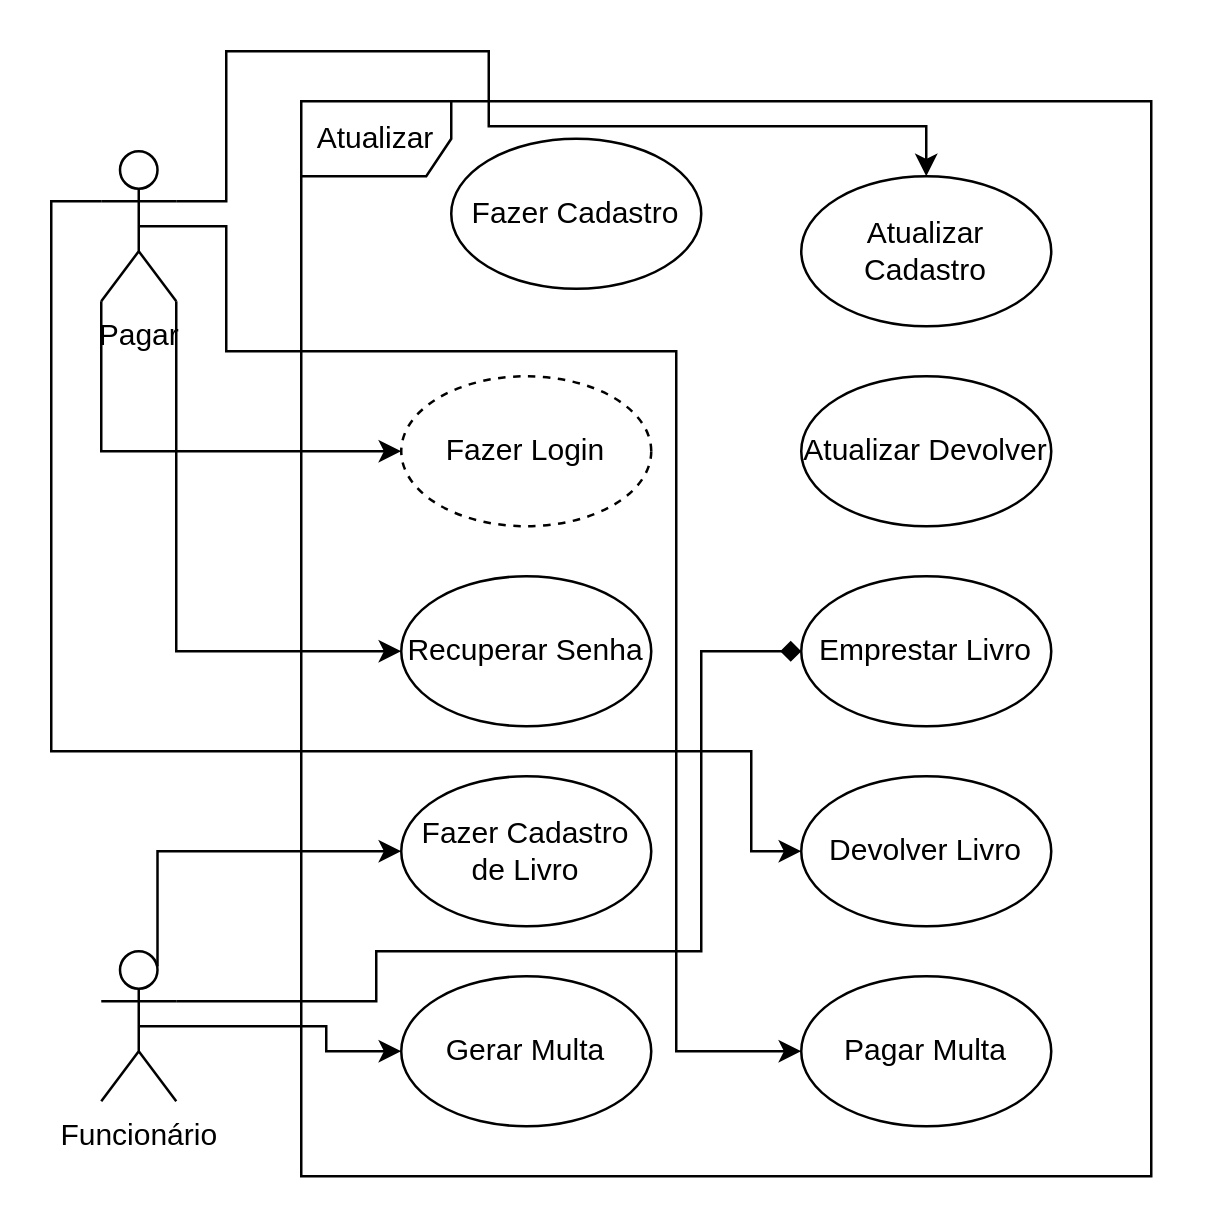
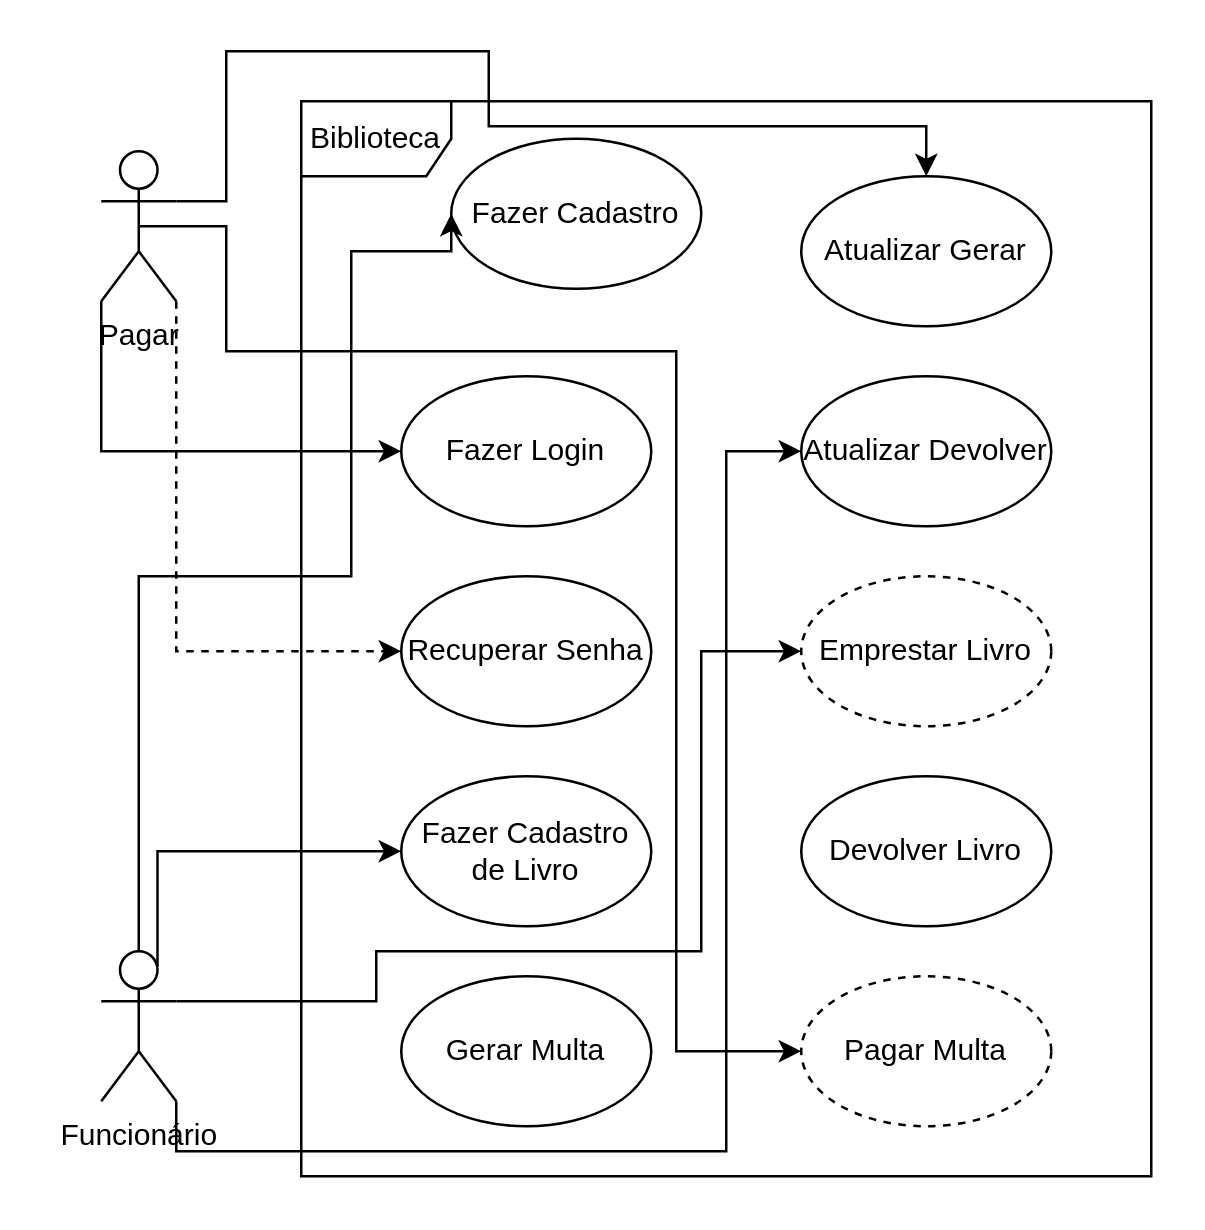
- <mxCell id="8" value="Atualizar" style="shape=umlFrame;whiteSpace=wrap;html=1;pointerEvents=0;" vertex="1" parent="1"><mxGeometry x="120" y="40" width="340" height="430" as="geometry" /></mxCell>
+ <mxCell id="8" value="Biblioteca" style="shape=umlFrame;whiteSpace=wrap;html=1;pointerEvents=0;" vertex="1" parent="1"><mxGeometry x="120" y="40" width="340" height="430" as="geometry" /></mxCell>
+ <mxCell id="19" style="edgeStyle=orthogonalEdgeStyle;rounded=0;orthogonalLoop=1;jettySize=auto;html=1;exitX=0.5;exitY=0;exitDx=0;exitDy=0;exitPerimeter=0;entryX=0;entryY=0.5;entryDx=0;entryDy=0;" edge="1" parent="1" source="24" target="14"><mxGeometry relative="1" as="geometry"><Array as="points"><mxPoint x="55" y="230" /><mxPoint x="140" y="230" /><mxPoint x="140" y="100" /></Array></mxGeometry></mxCell>
- <mxCell id="13" value="Atualizar Cadastro" style="ellipse;whiteSpace=wrap;html=1;" vertex="1" parent="1"><mxGeometry x="320" y="70" width="100" height="60" as="geometry" /></mxCell>
+ <mxCell id="13" value="Atualizar Gerar" style="ellipse;whiteSpace=wrap;html=1;" vertex="1" parent="1"><mxGeometry x="320" y="70" width="100" height="60" as="geometry" /></mxCell>
- <mxCell id="15" value="Fazer Login" style="ellipse;whiteSpace=wrap;html=1;dashed=1;" vertex="1" parent="1"><mxGeometry x="160" y="150" width="100" height="60" as="geometry" /></mxCell>
+ <mxCell id="15" value="Fazer Login" style="ellipse;whiteSpace=wrap;html=1;" vertex="1" parent="1"><mxGeometry x="160" y="150" width="100" height="60" as="geometry" /></mxCell>
- <mxCell id="4" style="edgeStyle=orthogonalEdgeStyle;rounded=0;orthogonalLoop=1;jettySize=auto;html=1;exitX=0;exitY=0.333;exitDx=0;exitDy=0;exitPerimeter=0;entryX=0;entryY=0.5;entryDx=0;entryDy=0;" edge="1" parent="1" source="7" target="10"><mxGeometry relative="1" as="geometry"><Array as="points"><mxPoint x="20" y="80" /><mxPoint x="20" y="300" /><mxPoint x="300" y="300" /><mxPoint x="300" y="340" /></Array></mxGeometry></mxCell>
- <mxCell id="3" style="edgeStyle=orthogonalEdgeStyle;rounded=0;orthogonalLoop=1;jettySize=auto;html=1;exitX=1;exitY=1;exitDx=0;exitDy=0;exitPerimeter=0;entryX=0;entryY=0.5;entryDx=0;entryDy=0;" edge="1" parent="1" source="7" target="16"><mxGeometry relative="1" as="geometry" /></mxCell>
+ <mxCell id="3" style="edgeStyle=orthogonalEdgeStyle;rounded=0;orthogonalLoop=1;jettySize=auto;html=1;exitX=1;exitY=1;exitDx=0;exitDy=0;exitPerimeter=0;entryX=0;entryY=0.5;entryDx=0;entryDy=0;dashed=1;" edge="1" parent="1" source="7" target="16"><mxGeometry relative="1" as="geometry" /></mxCell>
- <mxCell id="21" style="edgeStyle=orthogonalEdgeStyle;rounded=0;orthogonalLoop=1;jettySize=auto;html=1;exitX=1;exitY=0.333;exitDx=0;exitDy=0;exitPerimeter=0;entryX=0;entryY=0.5;entryDx=0;entryDy=0;endArrow=diamond;" edge="1" parent="1" source="24" target="11"><mxGeometry relative="1" as="geometry"><Array as="points"><mxPoint x="150" y="400" /><mxPoint x="150" y="380" /><mxPoint x="280" y="380" /><mxPoint x="280" y="260" /></Array></mxGeometry></mxCell>
+ <mxCell id="21" style="edgeStyle=orthogonalEdgeStyle;rounded=0;orthogonalLoop=1;jettySize=auto;html=1;exitX=1;exitY=0.333;exitDx=0;exitDy=0;exitPerimeter=0;entryX=0;entryY=0.5;entryDx=0;entryDy=0;" edge="1" parent="1" source="24" target="11"><mxGeometry relative="1" as="geometry"><Array as="points"><mxPoint x="150" y="400" /><mxPoint x="150" y="380" /><mxPoint x="280" y="380" /><mxPoint x="280" y="260" /></Array></mxGeometry></mxCell>
- <mxCell id="11" value="Emprestar Livro" style="ellipse;whiteSpace=wrap;html=1;" vertex="1" parent="1"><mxGeometry x="320" y="230" width="100" height="60" as="geometry" /></mxCell>
+ <mxCell id="11" value="Emprestar Livro" style="ellipse;whiteSpace=wrap;html=1;dashed=1;" vertex="1" parent="1"><mxGeometry x="320" y="230" width="100" height="60" as="geometry" /></mxCell>
- <mxCell id="22" style="edgeStyle=orthogonalEdgeStyle;rounded=0;orthogonalLoop=1;jettySize=auto;html=1;exitX=0.5;exitY=0.5;exitDx=0;exitDy=0;exitPerimeter=0;entryX=0;entryY=0.5;entryDx=0;entryDy=0;" edge="1" parent="1" source="24" target="9"><mxGeometry relative="1" as="geometry"><Array as="points"><mxPoint x="130" y="410" /><mxPoint x="130" y="420" /></Array></mxGeometry></mxCell>
- <mxCell id="18" value="Pagar Multa" style="ellipse;whiteSpace=wrap;html=1;" vertex="1" parent="1"><mxGeometry x="320" y="390" width="100" height="60" as="geometry" /></mxCell>
+ <mxCell id="18" value="Pagar Multa" style="ellipse;whiteSpace=wrap;html=1;dashed=1;" vertex="1" parent="1"><mxGeometry x="320" y="390" width="100" height="60" as="geometry" /></mxCell>
+ <mxCell id="23" style="edgeStyle=orthogonalEdgeStyle;rounded=0;orthogonalLoop=1;jettySize=auto;html=1;exitX=1;exitY=1;exitDx=0;exitDy=0;exitPerimeter=0;entryX=0;entryY=0.5;entryDx=0;entryDy=0;" edge="1" parent="1" source="24" target="12"><mxGeometry relative="1" as="geometry"><Array as="points"><mxPoint x="70" y="460" /><mxPoint x="290" y="460" /><mxPoint x="290" y="180" /></Array></mxGeometry></mxCell>
